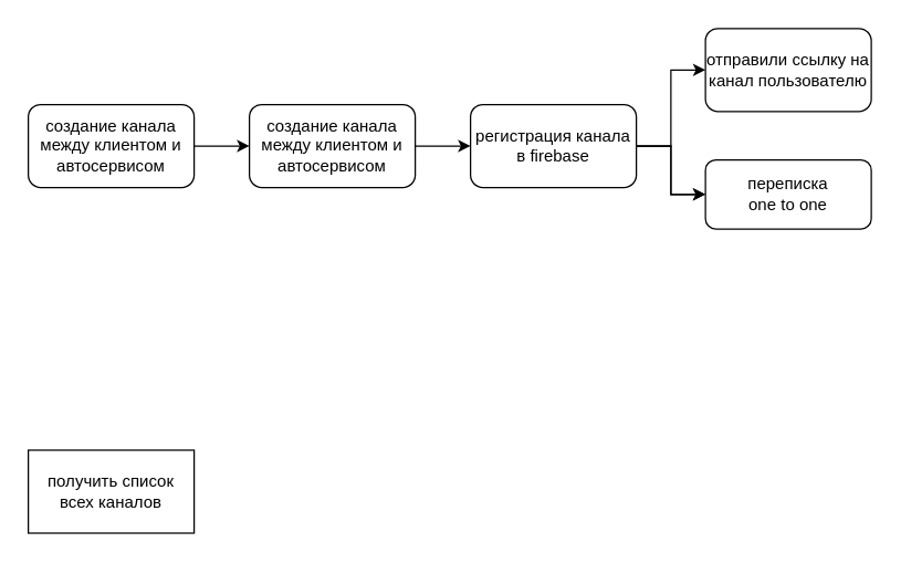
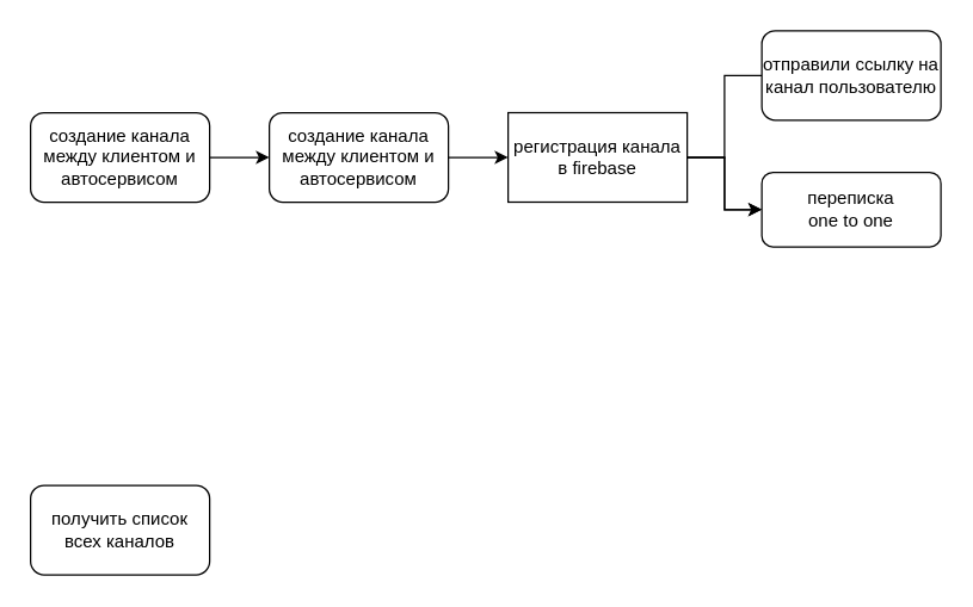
- <mxCell id="7" value="" style="edgeStyle=orthogonalEdgeStyle;rounded=0;orthogonalLoop=1;jettySize=auto;html=1;" edge="1" parent="1" source="10" target="11"><mxGeometry relative="1" as="geometry" /></mxCell>
+ <mxCell id="7" value="" style="edgeStyle=orthogonalEdgeStyle;rounded=0;orthogonalLoop=1;jettySize=auto;html=1;endArrow=none;" edge="1" parent="1" source="10" target="11"><mxGeometry relative="1" as="geometry" /></mxCell>
- <mxCell id="10" value="регистрация канала в firebase" style="whiteSpace=wrap;html=1;rounded=1;" vertex="1" parent="1"><mxGeometry x="340" y="75" width="120" height="60" as="geometry" /></mxCell>
+ <mxCell id="10" value="регистрация канала в firebase" style="whiteSpace=wrap;html=1;rounded=0;" vertex="1" parent="1"><mxGeometry x="340" y="75" width="120" height="60" as="geometry" /></mxCell>
- <mxCell id="2" value="получить список всех каналов" style="whiteSpace=wrap;html=1;rounded=0;" vertex="1" parent="1"><mxGeometry x="20" y="325" width="120" height="60" as="geometry" /></mxCell>
+ <mxCell id="2" value="получить список всех каналов" style="rounded=1;whiteSpace=wrap;html=1;" vertex="1" parent="1"><mxGeometry x="20" y="325" width="120" height="60" as="geometry" /></mxCell>
